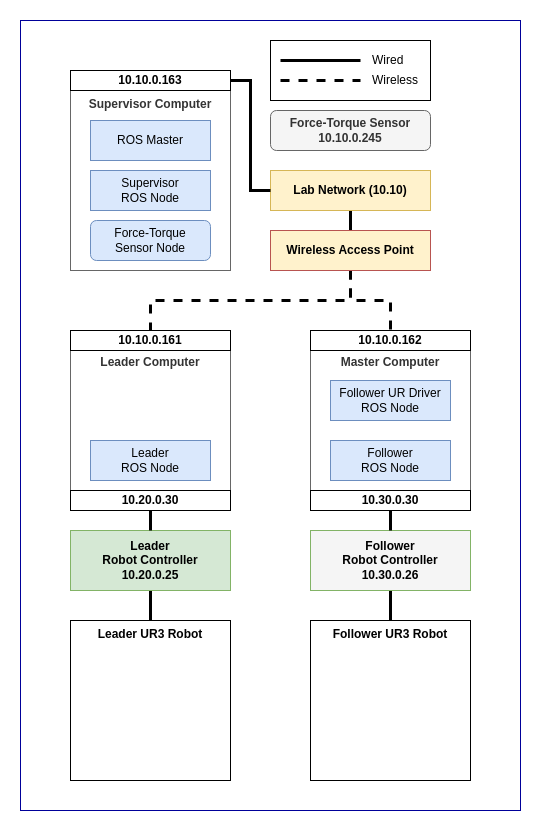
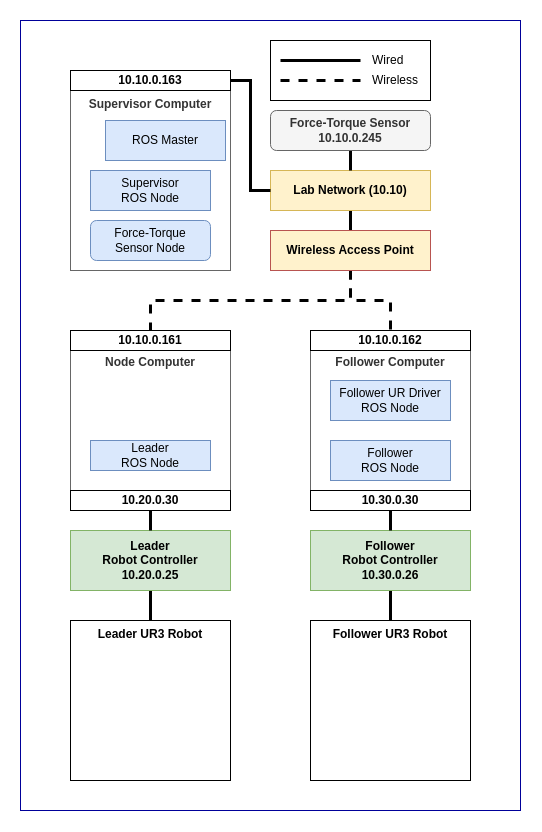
- <mxCell id="23" value="ROS Master" style="rounded=0;whiteSpace=wrap;html=1;fillColor=#dae8fc;verticalAlign=middle;strokeColor=#6c8ebf;" parent="1" vertex="1"><mxGeometry x="90" y="120" width="120" height="40" as="geometry" /></mxCell>
+ <mxCell id="23" value="ROS Master" style="rounded=0;whiteSpace=wrap;html=1;fillColor=#dae8fc;verticalAlign=middle;strokeColor=#6c8ebf;" parent="1" vertex="1"><mxGeometry x="105" y="120" width="120" height="40" as="geometry" /></mxCell>
+ <mxCell id="31" style="edgeStyle=orthogonalEdgeStyle;rounded=0;orthogonalLoop=1;jettySize=auto;html=1;exitX=0.5;exitY=1;exitDx=0;exitDy=0;entryX=0.5;entryY=0;entryDx=0;entryDy=0;endArrow=none;endFill=0;strokeWidth=3;" parent="1" source="32" target="20" edge="1"><mxGeometry relative="1" as="geometry" /></mxCell>
- <mxCell id="11" value="&lt;b style=&quot;line-height: 140%&quot;&gt;&lt;br&gt;Leader Computer&lt;br&gt;&lt;/b&gt;" style="rounded=0;whiteSpace=wrap;html=1;fillColor=none;verticalAlign=top;strokeColor=#666666;fontColor=#333333;" parent="1" vertex="1"><mxGeometry x="70" y="330" width="160" height="160" as="geometry" /></mxCell>
+ <mxCell id="11" value="&lt;b style=&quot;line-height: 140%&quot;&gt;&lt;br&gt;Node Computer&lt;br&gt;&lt;/b&gt;" style="rounded=0;whiteSpace=wrap;html=1;fillColor=none;verticalAlign=top;strokeColor=#666666;fontColor=#333333;" parent="1" vertex="1"><mxGeometry x="70" y="330" width="160" height="160" as="geometry" /></mxCell>
- <mxCell id="3" value="&lt;b style=&quot;line-height: 140%&quot;&gt;&lt;br&gt;Master Computer&lt;/b&gt;&lt;b&gt;&lt;br&gt;&lt;/b&gt;" style="rounded=0;whiteSpace=wrap;html=1;fillColor=none;verticalAlign=top;strokeColor=#666666;fontColor=#333333;" parent="1" vertex="1"><mxGeometry x="310" y="330" width="160" height="180" as="geometry" /></mxCell>
+ <mxCell id="3" value="&lt;b style=&quot;line-height: 140%&quot;&gt;&lt;br&gt;Follower Computer&lt;/b&gt;&lt;b&gt;&lt;br&gt;&lt;/b&gt;" style="rounded=0;whiteSpace=wrap;html=1;fillColor=none;verticalAlign=top;strokeColor=#666666;fontColor=#333333;" parent="1" vertex="1"><mxGeometry x="310" y="330" width="160" height="180" as="geometry" /></mxCell>
- <mxCell id="13" value="Leader&lt;br&gt;ROS Node" style="rounded=0;whiteSpace=wrap;html=1;fillColor=#dae8fc;verticalAlign=middle;strokeColor=#6c8ebf;" parent="1" vertex="1"><mxGeometry x="90" y="440" width="120" height="40" as="geometry" /></mxCell>
+ <mxCell id="13" value="Leader&lt;br&gt;ROS Node" style="rounded=0;whiteSpace=wrap;html=1;fillColor=#dae8fc;verticalAlign=middle;strokeColor=#6c8ebf;" parent="1" vertex="1"><mxGeometry x="90" y="440" width="120" height="30" as="geometry" /></mxCell>
- <mxCell id="9" value="Follower&lt;br&gt;Robot Controller&lt;br&gt;10.30.0.26" style="rounded=0;whiteSpace=wrap;html=1;fillColor=#f5f5f5;strokeColor=#82b366;fontStyle=1;" parent="1" vertex="1"><mxGeometry x="310" y="530" width="160" height="60" as="geometry" /></mxCell>
+ <mxCell id="9" value="Follower&lt;br&gt;Robot Controller&lt;br&gt;10.30.0.26" style="rounded=0;whiteSpace=wrap;html=1;fillColor=#d5e8d4;strokeColor=#82b366;fontStyle=1" parent="1" vertex="1"><mxGeometry x="310" y="530" width="160" height="60" as="geometry" /></mxCell>
